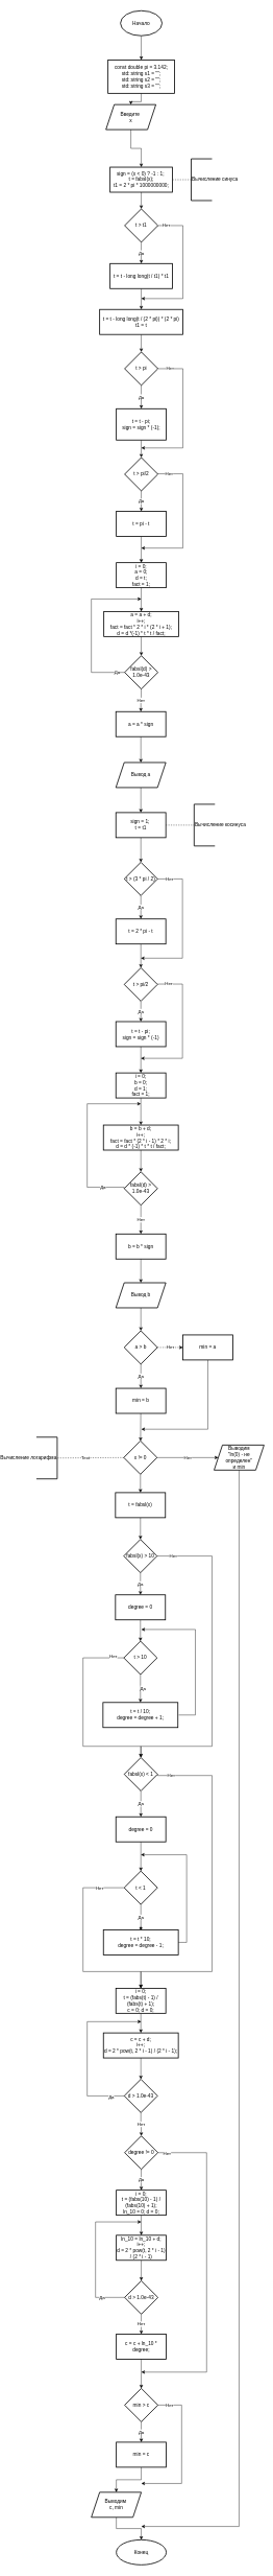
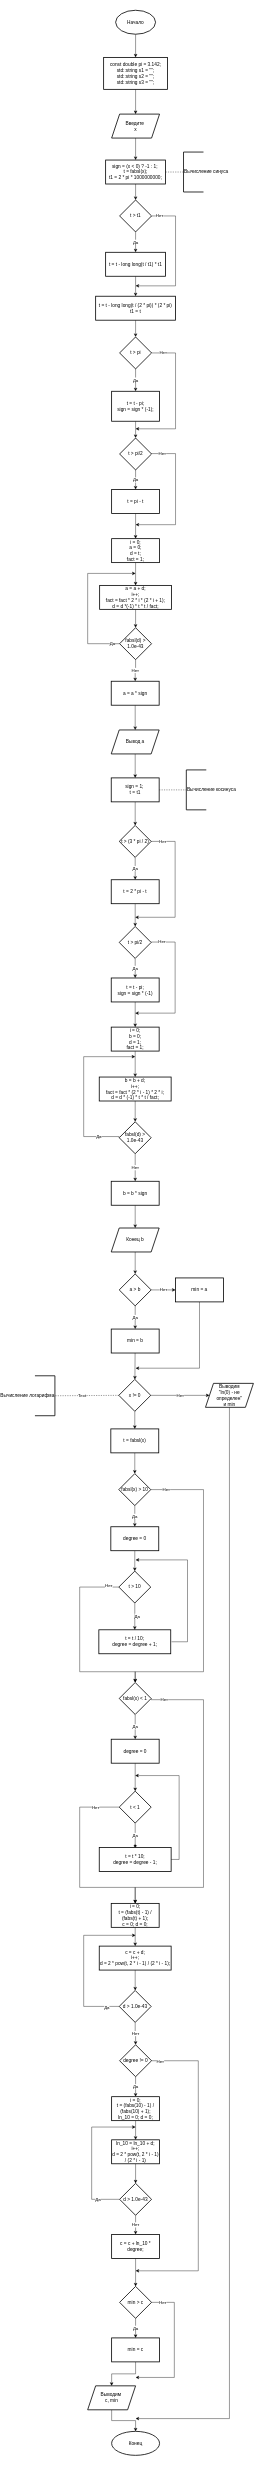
- <mxCell id="7" value="Введите&amp;nbsp;&lt;br&gt;x" style="shape=parallelogram;perimeter=parallelogramPerimeter;whiteSpace=wrap;html=1;fixedSize=1;strokeWidth=2;" parent="1" vertex="1"><mxGeometry x="187" y="245" width="120" height="60" as="geometry" /></mxCell>
+ <mxCell id="7" value="Введите&amp;nbsp;&lt;br&gt;x" style="shape=parallelogram;perimeter=parallelogramPerimeter;whiteSpace=wrap;html=1;fixedSize=1;strokeWidth=2;" parent="1" vertex="1"><mxGeometry x="212" y="280" width="120" height="60" as="geometry" /></mxCell>
- <mxCell id="121" value="Вывод b" style="shape=parallelogram;perimeter=parallelogramPerimeter;whiteSpace=wrap;html=1;fixedSize=1;strokeWidth=2;" vertex="1" parent="1"><mxGeometry x="211" y="3069" width="120" height="60" as="geometry" /></mxCell>
+ <mxCell id="121" value="Конец b" style="shape=parallelogram;perimeter=parallelogramPerimeter;whiteSpace=wrap;html=1;fixedSize=1;strokeWidth=2;" vertex="1" parent="1"><mxGeometry x="211" y="3069" width="120" height="60" as="geometry" /></mxCell>
- <mxCell id="51" value="Нет" style="edgeStyle=orthogonalEdgeStyle;rounded=0;orthogonalLoop=1;jettySize=auto;html=1;endArrow=classic;endFill=1;dashed=1;" parent="1" source="52" target="56" edge="1"><mxGeometry relative="1" as="geometry" /></mxCell>
+ <mxCell id="51" value="Нет" style="edgeStyle=orthogonalEdgeStyle;rounded=0;orthogonalLoop=1;jettySize=auto;html=1;endArrow=classic;endFill=1;" parent="1" source="52" target="56" edge="1"><mxGeometry relative="1" as="geometry" /></mxCell>
